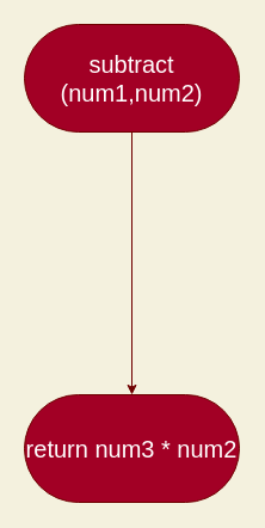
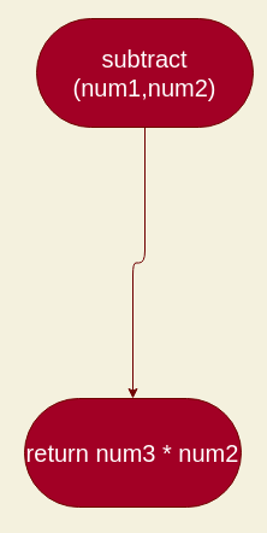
- <mxCell id="3" value="&lt;font style=&quot;font-size: 20px&quot;&gt;subtract (num1,num2)&lt;/font&gt;" style="rounded=1;whiteSpace=wrap;html=1;sketch=0;strokeColor=#6F0000;fillColor=#a20025;arcSize=50;fontColor=#ffffff;" vertex="1" parent="1"><mxGeometry x="20" y="20" width="180" height="90" as="geometry" /></mxCell>
+ <mxCell id="3" value="&lt;font style=&quot;font-size: 20px&quot;&gt;subtract (num1,num2)&lt;/font&gt;" style="rounded=1;whiteSpace=wrap;html=1;sketch=0;strokeColor=#6F0000;fillColor=#a20025;arcSize=50;fontColor=#ffffff;" vertex="1" parent="1"><mxGeometry x="30" y="15" width="180" height="90" as="geometry" /></mxCell>
